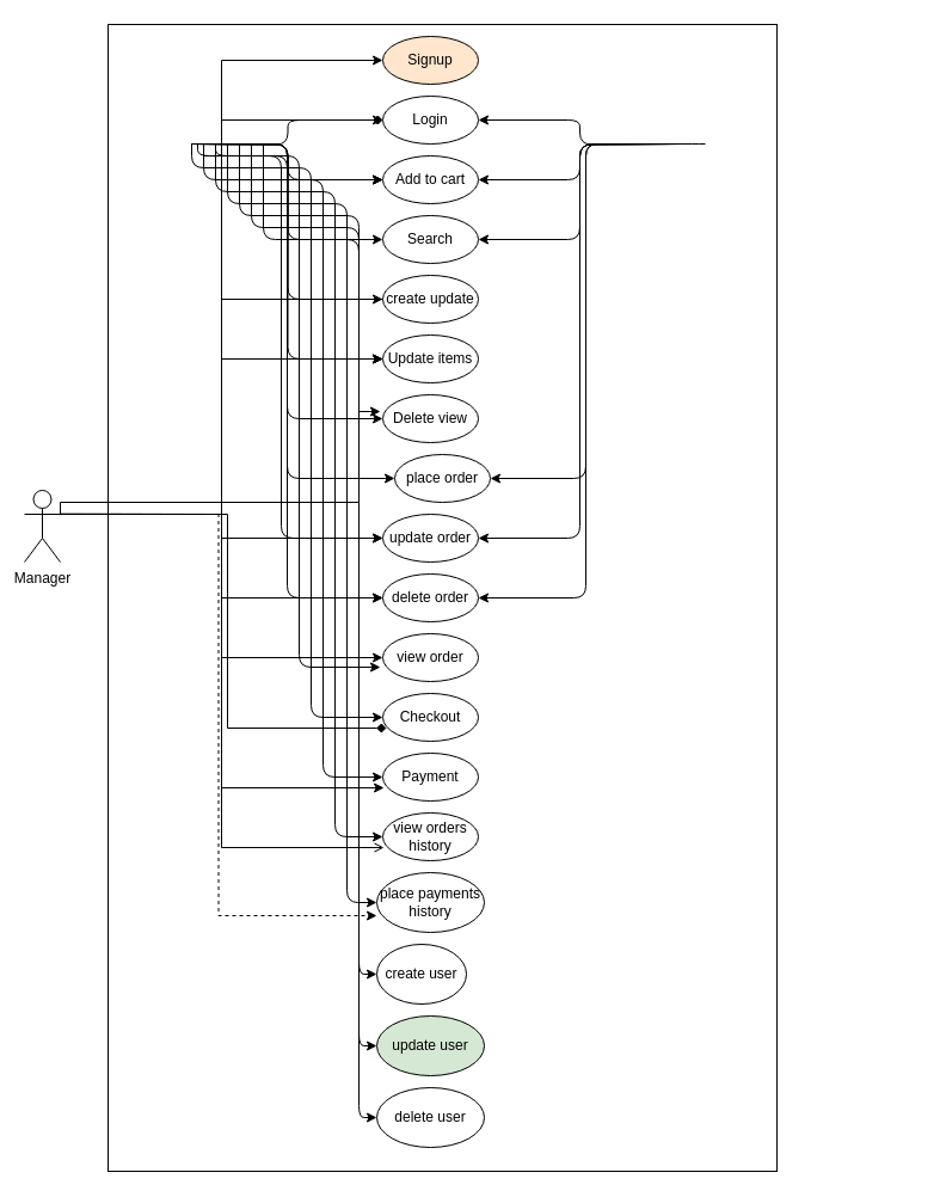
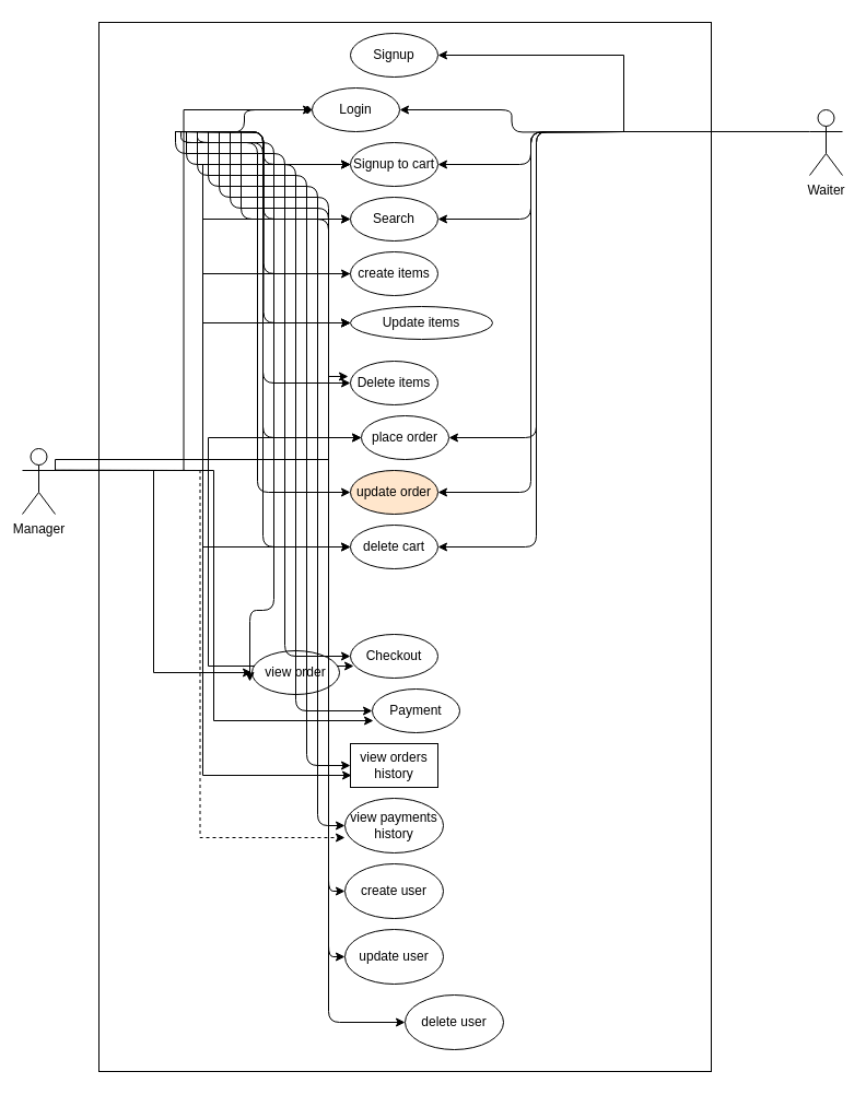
- <mxCell id="4" style="edgeStyle=orthogonalEdgeStyle;rounded=0;orthogonalLoop=1;jettySize=auto;html=1;exitX=1;exitY=0.333;exitDx=0;exitDy=0;exitPerimeter=0;entryX=0;entryY=0.5;entryDx=0;entryDy=0;" edge="1" parent="1" source="21" target="22"><mxGeometry relative="1" as="geometry" /></mxCell>
- <mxCell id="22" value="Signup" style="ellipse;whiteSpace=wrap;html=1;fillColor=#ffe6cc;" parent="1" vertex="1"><mxGeometry x="320" y="30" width="80" height="40" as="geometry" /></mxCell>
+ <mxCell id="22" value="Signup" style="ellipse;whiteSpace=wrap;html=1;" parent="1" vertex="1"><mxGeometry x="320" y="30" width="80" height="40" as="geometry" /></mxCell>
+ <mxCell id="2" style="edgeStyle=orthogonalEdgeStyle;rounded=0;orthogonalLoop=1;jettySize=auto;html=1;exitX=0;exitY=0.333;exitDx=0;exitDy=0;exitPerimeter=0;entryX=1;entryY=0.5;entryDx=0;entryDy=0;" edge="1" parent="1" source="3" target="22"><mxGeometry relative="1" as="geometry"><Array as="points"><mxPoint x="570" y="120" /><mxPoint x="570" y="50" /></Array></mxGeometry></mxCell>
- <mxCell id="23" value="Login" style="ellipse;whiteSpace=wrap;html=1;" parent="1" vertex="1"><mxGeometry x="320" y="80" width="80" height="40" as="geometry" /></mxCell>
+ <mxCell id="23" value="Login" style="ellipse;whiteSpace=wrap;html=1;" parent="1" vertex="1"><mxGeometry x="285" y="80" width="80" height="40" as="geometry" /></mxCell>
+ <mxCell id="3" value="Waiter" style="shape=umlActor;verticalLabelPosition=bottom;verticalAlign=top;html=1;outlineConnect=0;" parent="1" vertex="1"><mxGeometry x="740" y="100" width="30" height="60" as="geometry" /></mxCell>
- <mxCell id="25" value="Add to cart" style="ellipse;whiteSpace=wrap;html=1;" parent="1" vertex="1"><mxGeometry x="320" y="130" width="80" height="40" as="geometry" /></mxCell>
+ <mxCell id="25" value="Signup to cart" style="ellipse;whiteSpace=wrap;html=1;" parent="1" vertex="1"><mxGeometry x="320" y="130" width="80" height="40" as="geometry" /></mxCell>
+ <mxCell id="8" style="edgeStyle=orthogonalEdgeStyle;rounded=0;orthogonalLoop=1;jettySize=auto;html=1;exitX=1;exitY=0.333;exitDx=0;exitDy=0;exitPerimeter=0;entryX=0;entryY=0.5;entryDx=0;entryDy=0;" edge="1" parent="1" source="21" target="24"><mxGeometry relative="1" as="geometry" /></mxCell>
- <mxCell id="30" value="create update" style="ellipse;whiteSpace=wrap;html=1;" parent="1" vertex="1"><mxGeometry x="320" y="230" width="80" height="40" as="geometry" /></mxCell>
+ <mxCell id="30" value="create items" style="ellipse;whiteSpace=wrap;html=1;" parent="1" vertex="1"><mxGeometry x="320" y="230" width="80" height="40" as="geometry" /></mxCell>
- <mxCell id="27" value="Update items" style="ellipse;whiteSpace=wrap;html=1;" parent="1" vertex="1"><mxGeometry x="320" y="280" width="80" height="40" as="geometry" /></mxCell>
+ <mxCell id="27" value="Update items" style="ellipse;whiteSpace=wrap;html=1;" parent="1" vertex="1"><mxGeometry x="320" y="280" width="130" height="30" as="geometry" /></mxCell>
- <mxCell id="28" value="Delete view" style="ellipse;whiteSpace=wrap;html=1;" parent="1" vertex="1"><mxGeometry x="320" y="330" width="80" height="40" as="geometry" /></mxCell>
+ <mxCell id="28" value="Delete items" style="ellipse;whiteSpace=wrap;html=1;" parent="1" vertex="1"><mxGeometry x="320" y="330" width="80" height="40" as="geometry" /></mxCell>
+ <mxCell id="13" style="edgeStyle=orthogonalEdgeStyle;rounded=0;orthogonalLoop=1;jettySize=auto;html=1;exitX=1;exitY=0.333;exitDx=0;exitDy=0;exitPerimeter=0;entryX=0;entryY=0.5;entryDx=0;entryDy=0;" edge="1" parent="1" source="21" target="33"><mxGeometry relative="1" as="geometry" /></mxCell>
- <mxCell id="14" style="edgeStyle=orthogonalEdgeStyle;rounded=0;orthogonalLoop=1;jettySize=auto;html=1;exitX=1;exitY=0.333;exitDx=0;exitDy=0;exitPerimeter=0;entryX=0;entryY=0.5;entryDx=0;entryDy=0;" edge="1" parent="1" source="21" target="31"><mxGeometry relative="1" as="geometry" /></mxCell>
- <mxCell id="31" value="update order" style="ellipse;whiteSpace=wrap;html=1;" parent="1" vertex="1"><mxGeometry x="320" y="430" width="80" height="40" as="geometry" /></mxCell>
+ <mxCell id="31" value="update order" style="ellipse;whiteSpace=wrap;html=1;fillColor=#ffe6cc;" parent="1" vertex="1"><mxGeometry x="320" y="430" width="80" height="40" as="geometry" /></mxCell>
- <mxCell id="32" value="delete order" style="ellipse;whiteSpace=wrap;html=1;" parent="1" vertex="1"><mxGeometry x="320" y="480" width="80" height="40" as="geometry" /></mxCell>
+ <mxCell id="32" value="delete cart" style="ellipse;whiteSpace=wrap;html=1;" parent="1" vertex="1"><mxGeometry x="320" y="480" width="80" height="40" as="geometry" /></mxCell>
- <mxCell id="42" value="view order" style="ellipse;whiteSpace=wrap;html=1;" vertex="1" parent="1"><mxGeometry x="320" y="530" width="80" height="40" as="geometry" /></mxCell>
+ <mxCell id="42" value="view order" style="ellipse;whiteSpace=wrap;html=1;" vertex="1" parent="1"><mxGeometry x="230" y="595" width="80" height="40" as="geometry" /></mxCell>
- <mxCell id="17" style="edgeStyle=orthogonalEdgeStyle;rounded=0;orthogonalLoop=1;jettySize=auto;html=1;exitX=1;exitY=0.333;exitDx=0;exitDy=0;exitPerimeter=0;entryX=0.038;entryY=0.725;entryDx=0;entryDy=0;entryPerimeter=0;endArrow=diamond;" edge="1" parent="1" source="21" target="26"><mxGeometry relative="1" as="geometry"><Array as="points"><mxPoint x="190" y="430" /><mxPoint x="190" y="609" /></Array></mxGeometry></mxCell>
+ <mxCell id="17" style="edgeStyle=orthogonalEdgeStyle;rounded=0;orthogonalLoop=1;jettySize=auto;html=1;exitX=1;exitY=0.333;exitDx=0;exitDy=0;exitPerimeter=0;entryX=0.038;entryY=0.725;entryDx=0;entryDy=0;entryPerimeter=0;" edge="1" parent="1" source="21" target="26"><mxGeometry relative="1" as="geometry"><Array as="points"><mxPoint x="190" y="430" /><mxPoint x="190" y="609" /></Array></mxGeometry></mxCell>
- <mxCell id="29" value="Payment" style="ellipse;whiteSpace=wrap;html=1;" parent="1" vertex="1"><mxGeometry x="320" y="630" width="80" height="40" as="geometry" /></mxCell>
+ <mxCell id="29" value="Payment" style="ellipse;whiteSpace=wrap;html=1;" parent="1" vertex="1"><mxGeometry x="340" y="630" width="80" height="40" as="geometry" /></mxCell>
- <mxCell id="34" value="view orders history" style="ellipse;whiteSpace=wrap;html=1;" parent="1" vertex="1"><mxGeometry x="320" y="680" width="80" height="40" as="geometry" /></mxCell>
+ <mxCell id="34" value="view orders history" style="whiteSpace=wrap;html=1;rounded=0;" parent="1" vertex="1"><mxGeometry x="320" y="680" width="80" height="40" as="geometry" /></mxCell>
- <mxCell id="19" style="edgeStyle=orthogonalEdgeStyle;rounded=0;orthogonalLoop=1;jettySize=auto;html=1;exitX=1;exitY=0.333;exitDx=0;exitDy=0;exitPerimeter=0;entryX=0.013;entryY=0.725;entryDx=0;entryDy=0;entryPerimeter=0;endArrow=open;" edge="1" parent="1" source="21" target="34"><mxGeometry relative="1" as="geometry" /></mxCell>
+ <mxCell id="19" style="edgeStyle=orthogonalEdgeStyle;rounded=0;orthogonalLoop=1;jettySize=auto;html=1;exitX=1;exitY=0.333;exitDx=0;exitDy=0;exitPerimeter=0;entryX=0.013;entryY=0.725;entryDx=0;entryDy=0;entryPerimeter=0;" edge="1" parent="1" source="21" target="34"><mxGeometry relative="1" as="geometry" /></mxCell>
- <mxCell id="35" value="place payments history" style="ellipse;whiteSpace=wrap;html=1;" parent="1" vertex="1"><mxGeometry x="315" y="730" width="90" height="50" as="geometry" /></mxCell>
+ <mxCell id="35" value="view payments history" style="ellipse;whiteSpace=wrap;html=1;" parent="1" vertex="1"><mxGeometry x="315" y="730" width="90" height="50" as="geometry" /></mxCell>
- <mxCell id="57" value="create user" style="ellipse;whiteSpace=wrap;html=1;" vertex="1" parent="1"><mxGeometry x="315" y="790" width="75" height="50" as="geometry" /></mxCell>
+ <mxCell id="57" value="create user" style="ellipse;whiteSpace=wrap;html=1;" vertex="1" parent="1"><mxGeometry x="315" y="790" width="90" height="50" as="geometry" /></mxCell>
- <mxCell id="58" value="update user" style="ellipse;whiteSpace=wrap;html=1;fillColor=#d5e8d4;" vertex="1" parent="1"><mxGeometry x="315" y="850" width="90" height="50" as="geometry" /></mxCell>
+ <mxCell id="58" value="update user" style="ellipse;whiteSpace=wrap;html=1;" vertex="1" parent="1"><mxGeometry x="315" y="850" width="90" height="50" as="geometry" /></mxCell>
- <mxCell id="59" value="delete user" style="ellipse;whiteSpace=wrap;html=1;" vertex="1" parent="1"><mxGeometry x="315" y="910" width="90" height="50" as="geometry" /></mxCell>
+ <mxCell id="59" value="delete user" style="ellipse;whiteSpace=wrap;html=1;" vertex="1" parent="1"><mxGeometry x="370" y="910" width="90" height="50" as="geometry" /></mxCell>
